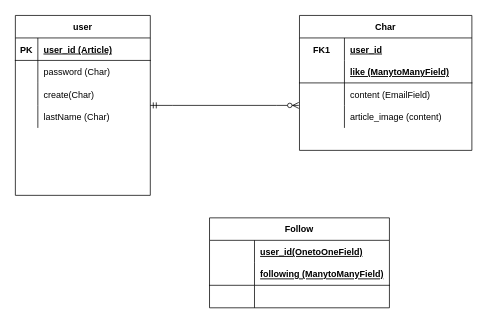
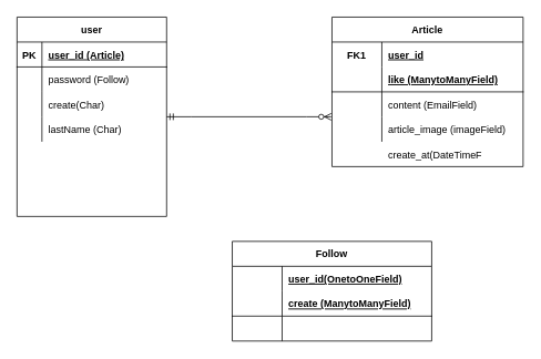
- <mxCell id="15" value="Char" style="shape=table;startSize=30;container=1;collapsible=1;childLayout=tableLayout;fixedRows=1;rowLines=0;fontStyle=1;align=center;resizeLast=1;" vertex="1" parent="1"><mxGeometry x="399" y="20" width="230" height="180" as="geometry" /></mxCell>
+ <mxCell id="15" value="Article" style="shape=table;startSize=30;container=1;collapsible=1;childLayout=tableLayout;fixedRows=1;rowLines=0;fontStyle=1;align=center;resizeLast=1;" vertex="1" parent="1"><mxGeometry x="399" y="20" width="230" height="180" as="geometry" /></mxCell>
- <mxCell id="8" value="password (Char)" style="shape=partialRectangle;connectable=0;fillColor=none;top=0;left=0;bottom=0;right=0;align=left;spacingLeft=6;overflow=hidden;" vertex="1" parent="6"><mxGeometry x="30" width="150" height="30" as="geometry"><mxRectangle width="150" height="30" as="alternateBounds" /></mxGeometry></mxCell>
+ <mxCell id="8" value="password (Follow)" style="shape=partialRectangle;connectable=0;fillColor=none;top=0;left=0;bottom=0;right=0;align=left;spacingLeft=6;overflow=hidden;" vertex="1" parent="6"><mxGeometry x="30" width="150" height="30" as="geometry"><mxRectangle width="150" height="30" as="alternateBounds" /></mxGeometry></mxCell>
- <mxCell id="27" value="article_image (content)" style="shape=partialRectangle;connectable=0;fillColor=none;top=0;left=0;bottom=0;right=0;align=left;spacingLeft=6;overflow=hidden;" vertex="1" parent="25"><mxGeometry x="60" width="170" height="30" as="geometry"><mxRectangle width="170" height="30" as="alternateBounds" /></mxGeometry></mxCell>
+ <mxCell id="27" value="article_image (imageField)" style="shape=partialRectangle;connectable=0;fillColor=none;top=0;left=0;bottom=0;right=0;align=left;spacingLeft=6;overflow=hidden;" vertex="1" parent="25"><mxGeometry x="60" width="170" height="30" as="geometry"><mxRectangle width="170" height="30" as="alternateBounds" /></mxGeometry></mxCell>
+ <mxCell id="28" value="create_at(DateTimeField)" style="shape=partialRectangle;connectable=0;fillColor=none;top=0;left=0;bottom=0;right=0;align=left;spacingLeft=6;overflow=hidden;" vertex="1" parent="1"><mxGeometry x="459" y="170" width="120" height="30" as="geometry"><mxRectangle width="120" height="30" as="alternateBounds" /></mxGeometry></mxCell>
- <mxCell id="35" value="following (ManytoManyField)" style="shape=partialRectangle;connectable=0;fillColor=none;top=0;left=0;bottom=0;right=0;align=left;spacingLeft=6;fontStyle=5;overflow=hidden;" vertex="1" parent="33"><mxGeometry x="60" width="180" height="30" as="geometry"><mxRectangle width="180" height="30" as="alternateBounds" /></mxGeometry></mxCell>
+ <mxCell id="35" value="create (ManytoManyField)" style="shape=partialRectangle;connectable=0;fillColor=none;top=0;left=0;bottom=0;right=0;align=left;spacingLeft=6;fontStyle=5;overflow=hidden;" vertex="1" parent="33"><mxGeometry x="60" width="180" height="30" as="geometry"><mxRectangle width="180" height="30" as="alternateBounds" /></mxGeometry></mxCell>
